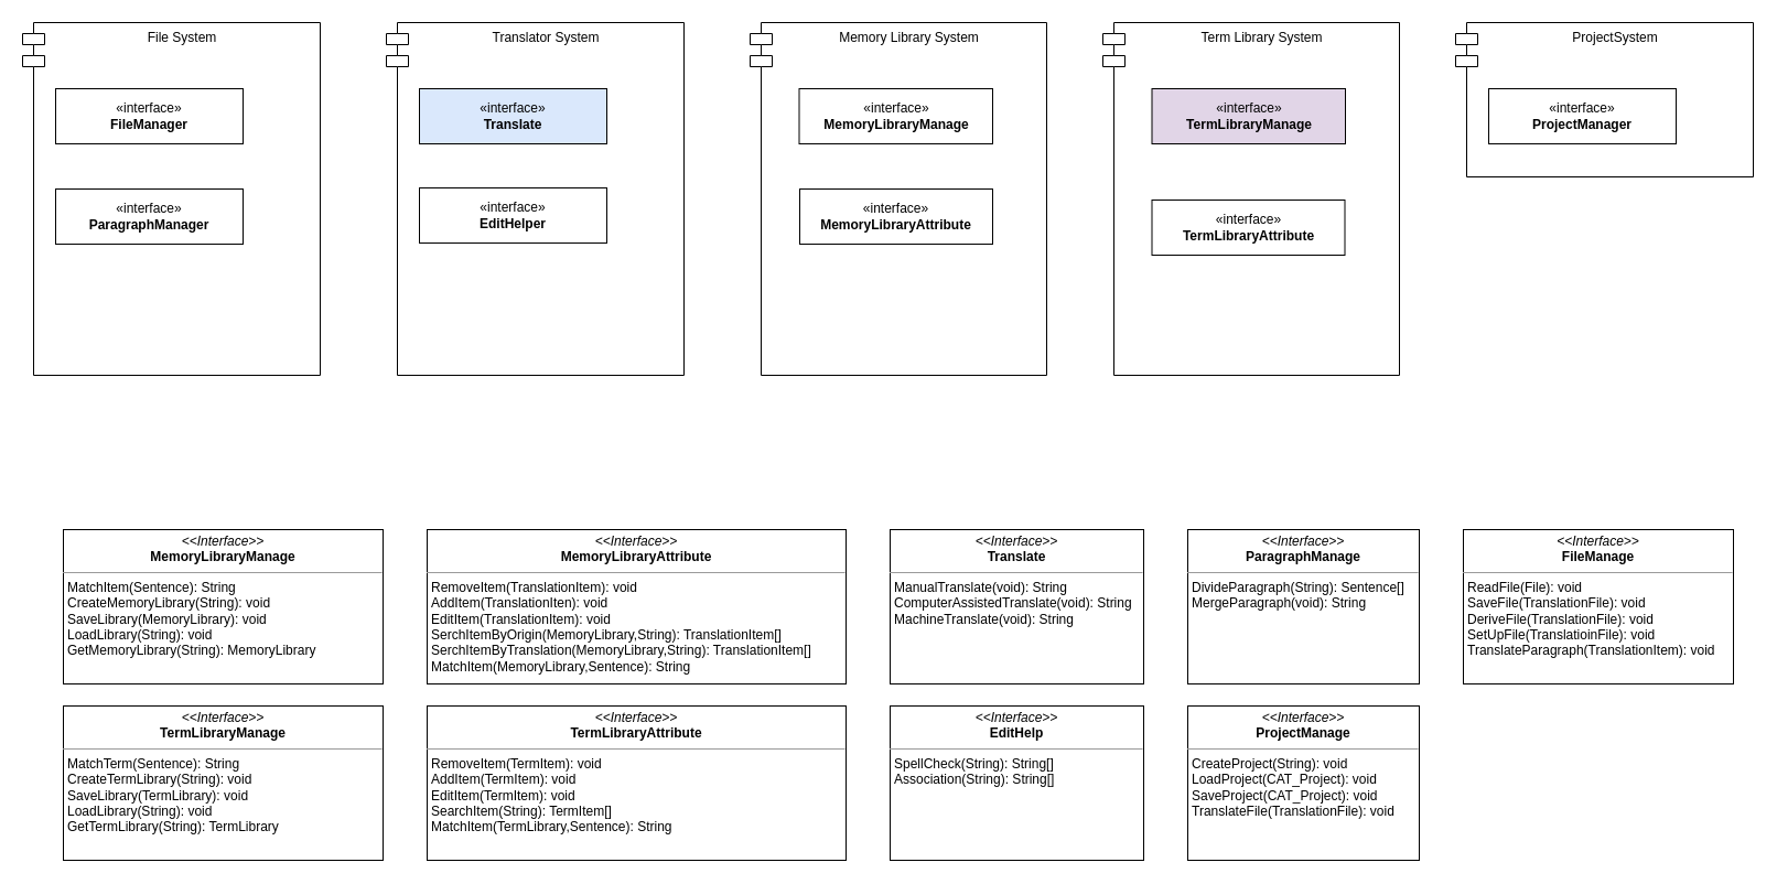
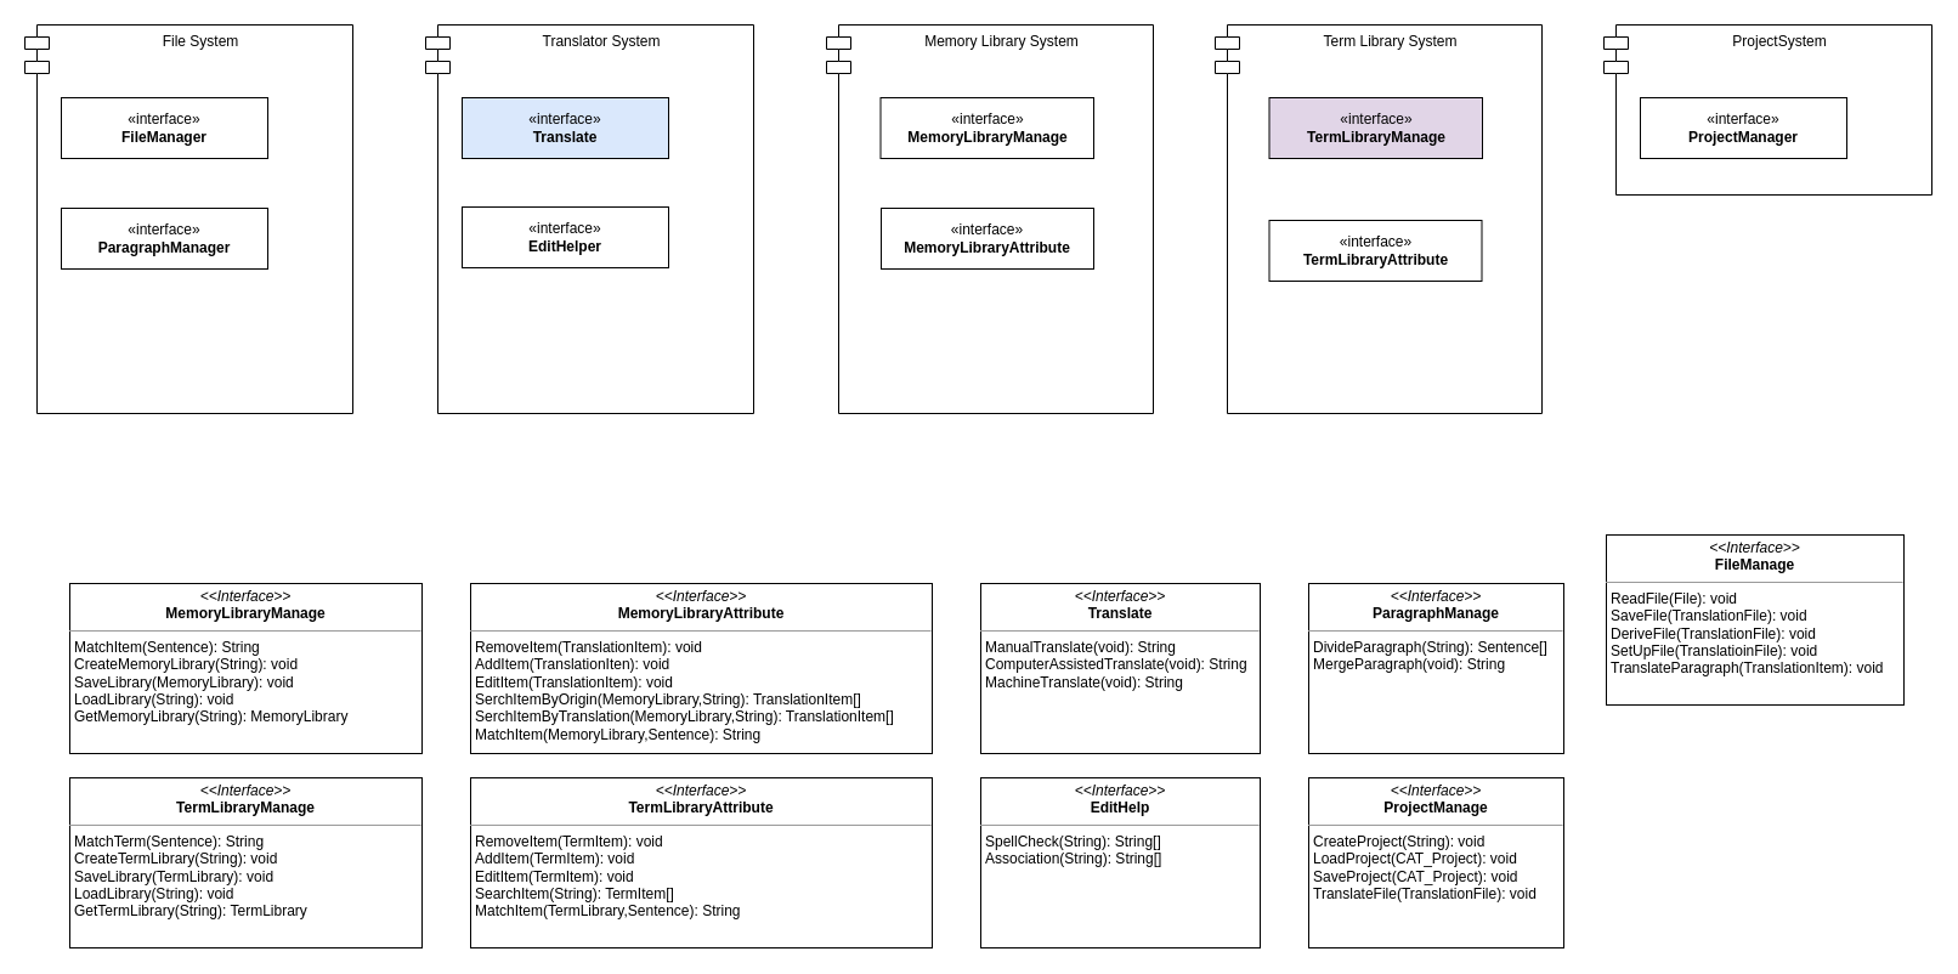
- <mxCell id="8" value="&lt;p style=&quot;margin:0px;margin-top:4px;text-align:center;&quot;&gt;&lt;i&gt;&amp;lt;&amp;lt;Interface&amp;gt;&amp;gt;&lt;/i&gt;&lt;br&gt;&lt;b&gt;FileManage&lt;/b&gt;&lt;/p&gt;&lt;hr size=&quot;1&quot;&gt;&lt;p style=&quot;margin:0px;margin-left:4px;&quot;&gt;&lt;span style=&quot;background-color: initial;&quot;&gt;ReadFile(File): void&lt;/span&gt;&lt;br&gt;&lt;/p&gt;&lt;p style=&quot;margin:0px;margin-left:4px;&quot;&gt;SaveFile(TranslationFile): void&lt;/p&gt;&lt;p style=&quot;margin:0px;margin-left:4px;&quot;&gt;DeriveFile(TranslationFile): void&lt;/p&gt;&lt;p style=&quot;margin:0px;margin-left:4px;&quot;&gt;SetUpFile(TranslatioinFile): void&lt;/p&gt;&lt;p style=&quot;margin:0px;margin-left:4px;&quot;&gt;TranslateParagraph(TranslationItem): void&lt;/p&gt;" style="verticalAlign=top;align=left;overflow=fill;fontSize=12;fontFamily=Helvetica;html=1;whiteSpace=wrap;" vertex="1" parent="1"><mxGeometry x="1327" y="480" width="245" height="140" as="geometry" /></mxCell>
+ <mxCell id="8" value="&lt;p style=&quot;margin:0px;margin-top:4px;text-align:center;&quot;&gt;&lt;i&gt;&amp;lt;&amp;lt;Interface&amp;gt;&amp;gt;&lt;/i&gt;&lt;br&gt;&lt;b&gt;FileManage&lt;/b&gt;&lt;/p&gt;&lt;hr size=&quot;1&quot;&gt;&lt;p style=&quot;margin:0px;margin-left:4px;&quot;&gt;&lt;span style=&quot;background-color: initial;&quot;&gt;ReadFile(File): void&lt;/span&gt;&lt;br&gt;&lt;/p&gt;&lt;p style=&quot;margin:0px;margin-left:4px;&quot;&gt;SaveFile(TranslationFile): void&lt;/p&gt;&lt;p style=&quot;margin:0px;margin-left:4px;&quot;&gt;DeriveFile(TranslationFile): void&lt;/p&gt;&lt;p style=&quot;margin:0px;margin-left:4px;&quot;&gt;SetUpFile(TranslatioinFile): void&lt;/p&gt;&lt;p style=&quot;margin:0px;margin-left:4px;&quot;&gt;TranslateParagraph(TranslationItem): void&lt;/p&gt;" style="verticalAlign=top;align=left;overflow=fill;fontSize=12;fontFamily=Helvetica;html=1;whiteSpace=wrap;" vertex="1" parent="1"><mxGeometry x="1322" y="440" width="245" height="140" as="geometry" /></mxCell>
